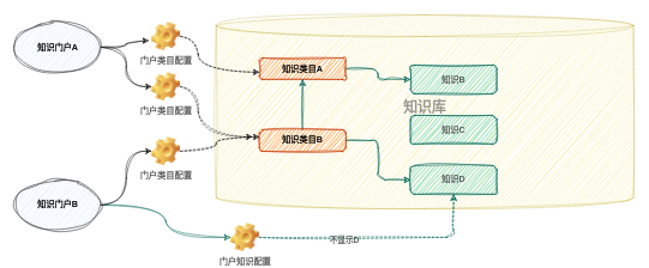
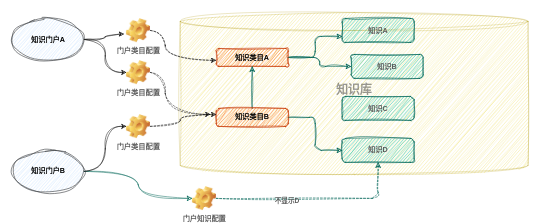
+ <mxCell id="15" value="知识A" style="rounded=1;whiteSpace=wrap;html=1;labelBackgroundColor=none;fillColor=#21C0A5;strokeColor=#006658;fontColor=#5C5C5C;sketch=1;curveFitting=1;jiggle=2;fontStyle=1" vertex="1" parent="1"><mxGeometry x="570" y="30" width="120" height="40" as="geometry" /></mxCell>
+ <mxCell id="9" style="edgeStyle=orthogonalEdgeStyle;rounded=1;orthogonalLoop=1;jettySize=auto;html=1;entryX=0;entryY=0.75;entryDx=0;entryDy=0;labelBackgroundColor=none;strokeColor=#006658;fontColor=default;sketch=1;curveFitting=1;jiggle=2;fontStyle=1" edge="1" parent="1" source="11" target="15"><mxGeometry relative="1" as="geometry" /></mxCell>
- <mxCell id="16" value="知识B" style="rounded=1;whiteSpace=wrap;html=1;labelBackgroundColor=none;fillColor=#21C0A5;strokeColor=#006658;fontColor=#5C5C5C;sketch=1;curveFitting=1;jiggle=2;fontStyle=1" vertex="1" parent="1"><mxGeometry x="570" y="90" width="120" height="40" as="geometry" /></mxCell>
+ <mxCell id="16" value="知识B" style="rounded=1;whiteSpace=wrap;html=1;labelBackgroundColor=none;fillColor=#21C0A5;strokeColor=#006658;fontColor=#5C5C5C;sketch=1;curveFitting=1;jiggle=2;fontStyle=1" vertex="1" parent="1"><mxGeometry x="585" y="90" width="120" height="40" as="geometry" /></mxCell>
